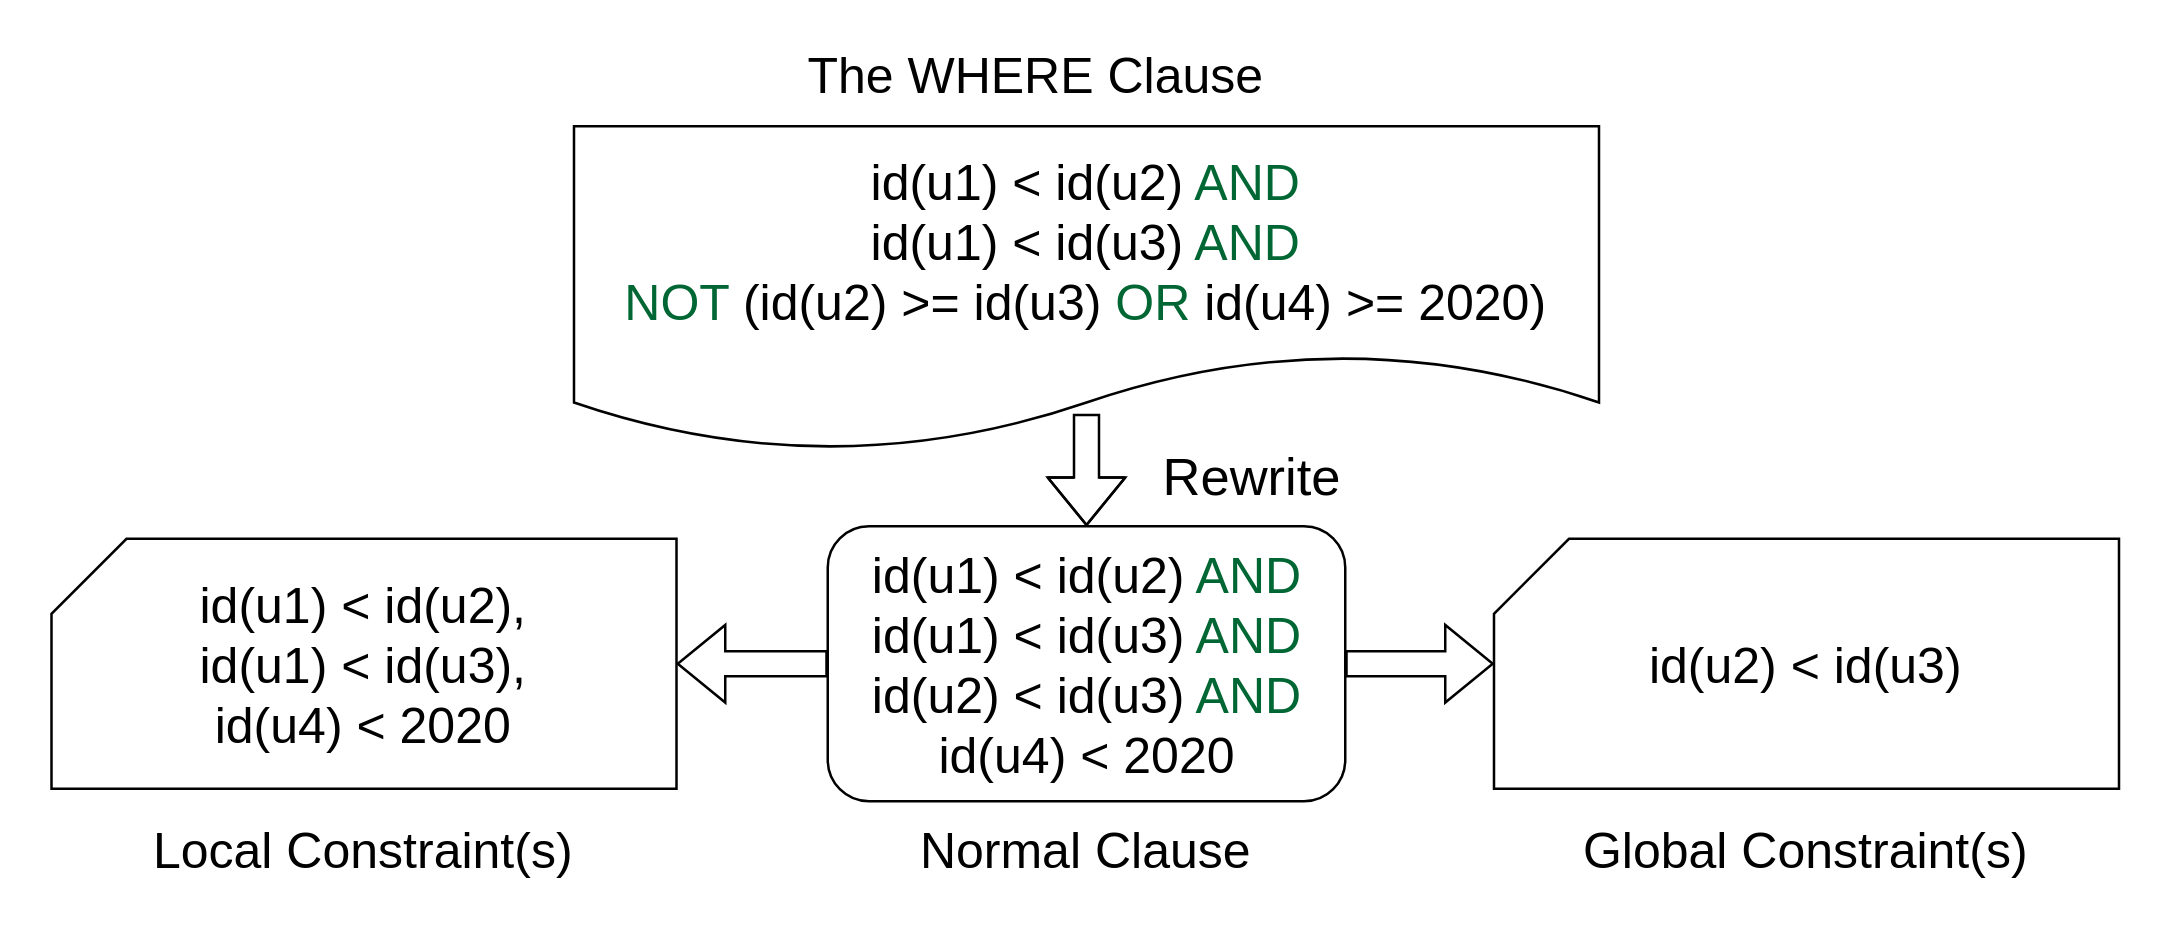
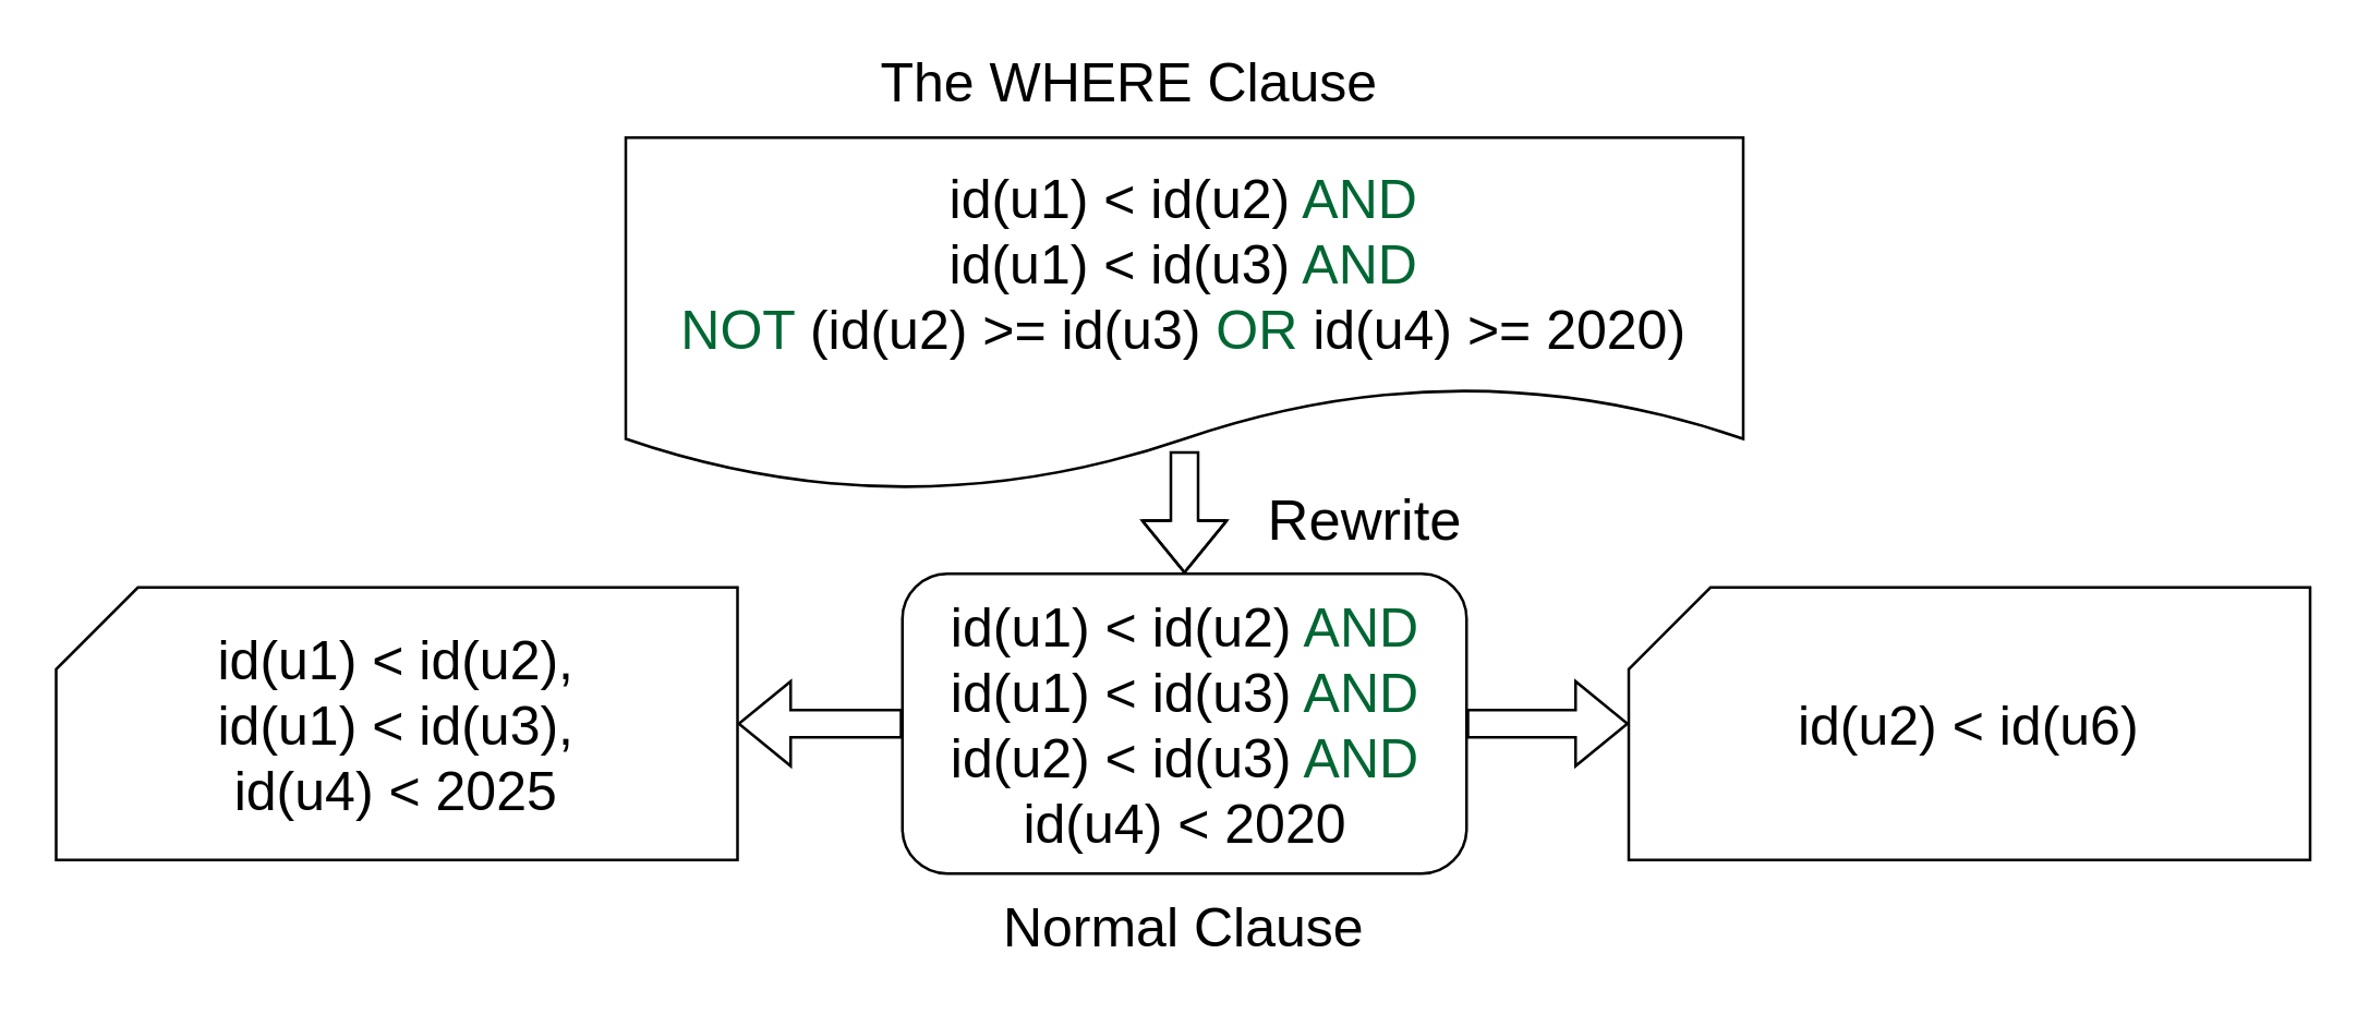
- <mxCell id="7" value="&lt;span style=&quot;font-size: 20px&quot;&gt;id(u1) &amp;lt; id(u2),&lt;/span&gt;&lt;br style=&quot;font-size: 20px&quot;&gt;&lt;span style=&quot;font-size: 20px&quot;&gt;id(u1) &amp;lt; id(u3),&lt;/span&gt;&lt;br style=&quot;font-size: 20px&quot;&gt;&lt;span style=&quot;font-size: 20px&quot;&gt;id(u4) &amp;lt; 2020&lt;/span&gt;" style="shape=card;whiteSpace=wrap;html=1;" parent="1" vertex="1"><mxGeometry y="215" width="250" height="100" as="geometry" x="20" /></mxCell>
+ <mxCell id="7" value="&lt;span style=&quot;font-size: 20px&quot;&gt;id(u1) &amp;lt; id(u2),&lt;/span&gt;&lt;br style=&quot;font-size: 20px&quot;&gt;&lt;span style=&quot;font-size: 20px&quot;&gt;id(u1) &amp;lt; id(u3),&lt;/span&gt;&lt;br style=&quot;font-size: 20px&quot;&gt;&lt;span style=&quot;font-size: 20px&quot;&gt;id(u4) &amp;lt; 2025&lt;/span&gt;" style="shape=card;whiteSpace=wrap;html=1;" parent="1" vertex="1"><mxGeometry y="215" width="250" height="100" as="geometry" x="20" /></mxCell>
- <mxCell id="8" value="&lt;span style=&quot;font-size: 20px&quot;&gt;id(u2) &amp;lt; id(u3)&lt;/span&gt;" style="shape=card;whiteSpace=wrap;html=1;" parent="1" vertex="1"><mxGeometry x="597" y="215" width="250" height="100" as="geometry" /></mxCell>
+ <mxCell id="8" value="&lt;span style=&quot;font-size: 20px&quot;&gt;id(u2) &amp;lt; id(u6)&lt;/span&gt;" style="shape=card;whiteSpace=wrap;html=1;" parent="1" vertex="1"><mxGeometry x="597" y="215" width="250" height="100" as="geometry" /></mxCell>
- <mxCell id="9" value="&lt;font style=&quot;font-size: 20px&quot;&gt;Local Constraint(s)&lt;/font&gt;" style="text;html=1;strokeColor=none;fillColor=none;align=center;verticalAlign=middle;whiteSpace=wrap;rounded=0;fontSize=18;" parent="1" vertex="1"><mxGeometry x="55" y="330" width="180" height="20" as="geometry" /></mxCell>
- <mxCell id="10" value="&lt;font style=&quot;font-size: 20px&quot;&gt;Global Constraint(s)&lt;/font&gt;" style="text;html=1;strokeColor=none;fillColor=none;align=center;verticalAlign=middle;whiteSpace=wrap;rounded=0;fontSize=18;" parent="1" vertex="1"><mxGeometry x="631" y="330" width="182" height="20" as="geometry" /></mxCell>
